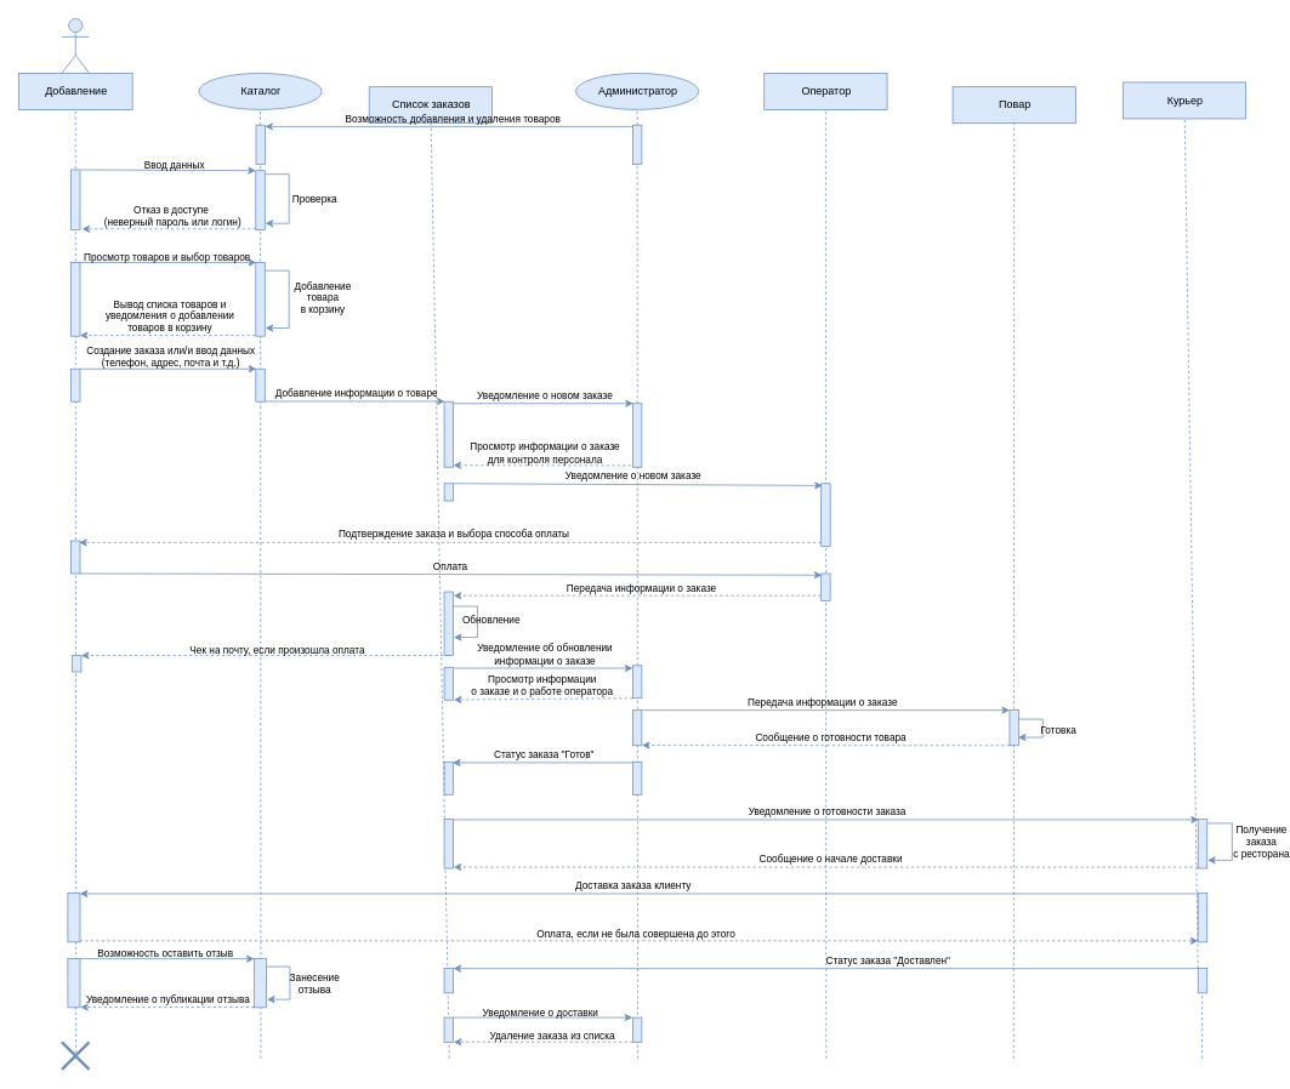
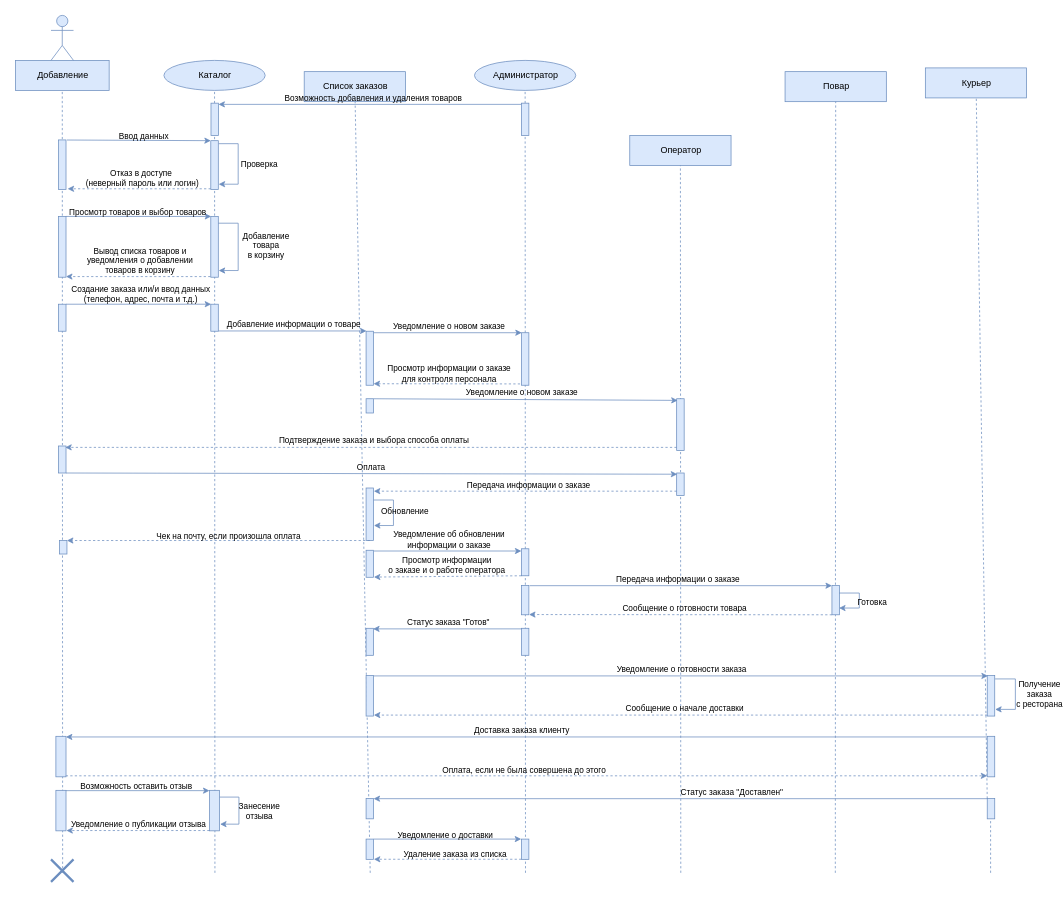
- <mxCell id="23" value="Оператор" style="html=1;rounded=0;fillColor=#dae8fc;strokeColor=#6c8ebf;" parent="1" vertex="1"><mxGeometry x="839" y="80" width="135" height="40" as="geometry" /></mxCell>
+ <mxCell id="23" value="Оператор" style="html=1;rounded=0;fillColor=#dae8fc;strokeColor=#6c8ebf;" parent="1" vertex="1"><mxGeometry x="839" y="180" width="135" height="40" as="geometry" /></mxCell>
